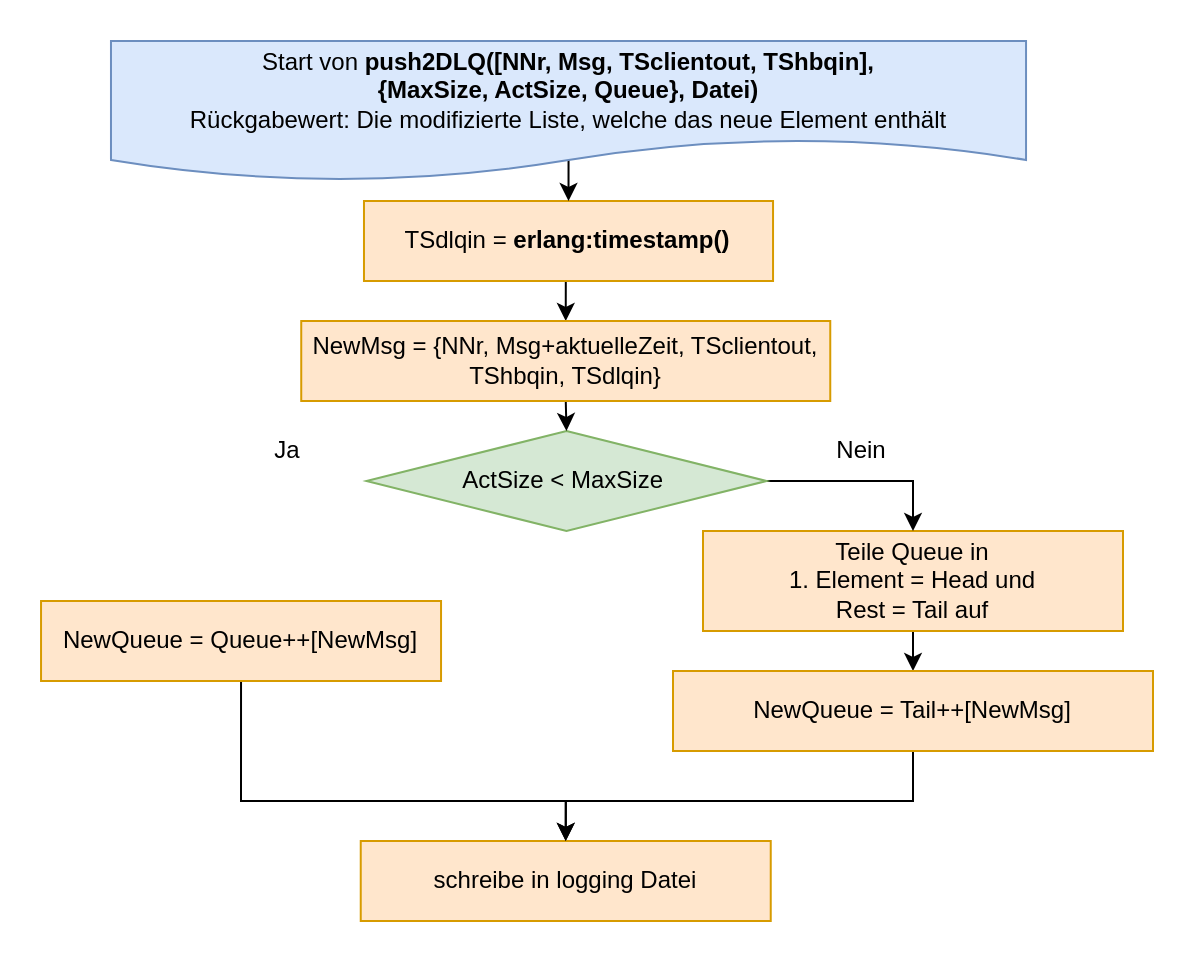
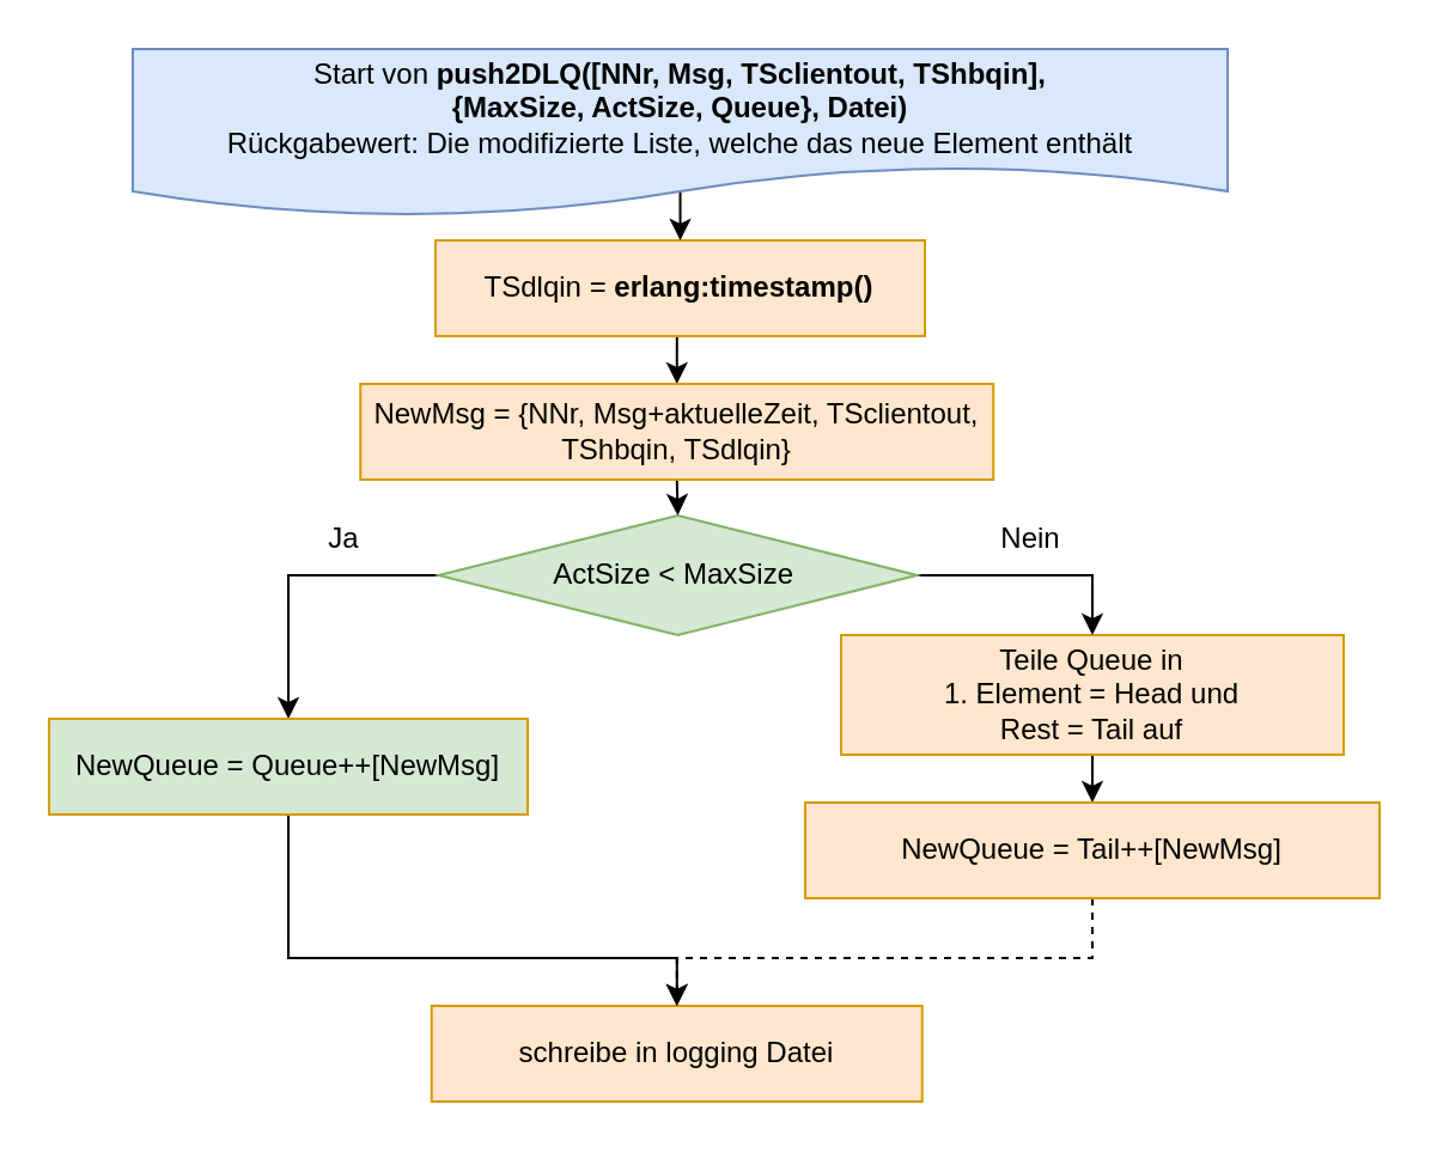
+ <mxCell id="7" style="edgeStyle=orthogonalEdgeStyle;rounded=0;orthogonalLoop=1;jettySize=auto;html=1;exitX=0;exitY=0.5;exitDx=0;exitDy=0;entryX=0.5;entryY=0;entryDx=0;entryDy=0;" parent="1" source="8" target="15" edge="1"><mxGeometry relative="1" as="geometry" /></mxCell>
- <mxCell id="15" value="NewQueue = Queue++[NewMsg]" style="rounded=0;whiteSpace=wrap;html=1;fillColor=#ffe6cc;strokeColor=#d79b00;" parent="1" vertex="1"><mxGeometry x="20.02" y="300" width="200" height="40" as="geometry" /></mxCell>
+ <mxCell id="15" value="NewQueue = Queue++[NewMsg]" style="rounded=0;whiteSpace=wrap;html=1;fillColor=#d5e8d4;strokeColor=#d79b00;" parent="1" vertex="1"><mxGeometry x="20.02" y="300" width="200" height="40" as="geometry" /></mxCell>
- <mxCell id="16" style="edgeStyle=orthogonalEdgeStyle;rounded=0;orthogonalLoop=1;jettySize=auto;html=1;exitX=0.5;exitY=1;exitDx=0;exitDy=0;entryX=0.5;entryY=0;entryDx=0;entryDy=0;" parent="1" source="17" target="11" edge="1"><mxGeometry relative="1" as="geometry"><Array as="points"><mxPoint x="456" y="400" /><mxPoint x="282" y="400" /><mxPoint x="282" y="420" /></Array></mxGeometry></mxCell>
+ <mxCell id="16" style="edgeStyle=orthogonalEdgeStyle;rounded=0;orthogonalLoop=1;jettySize=auto;html=1;exitX=0.5;exitY=1;exitDx=0;exitDy=0;entryX=0.5;entryY=0;entryDx=0;entryDy=0;dashed=1;" parent="1" source="17" target="11" edge="1"><mxGeometry relative="1" as="geometry"><Array as="points"><mxPoint x="456" y="400" /><mxPoint x="282" y="400" /><mxPoint x="282" y="420" /></Array></mxGeometry></mxCell>
